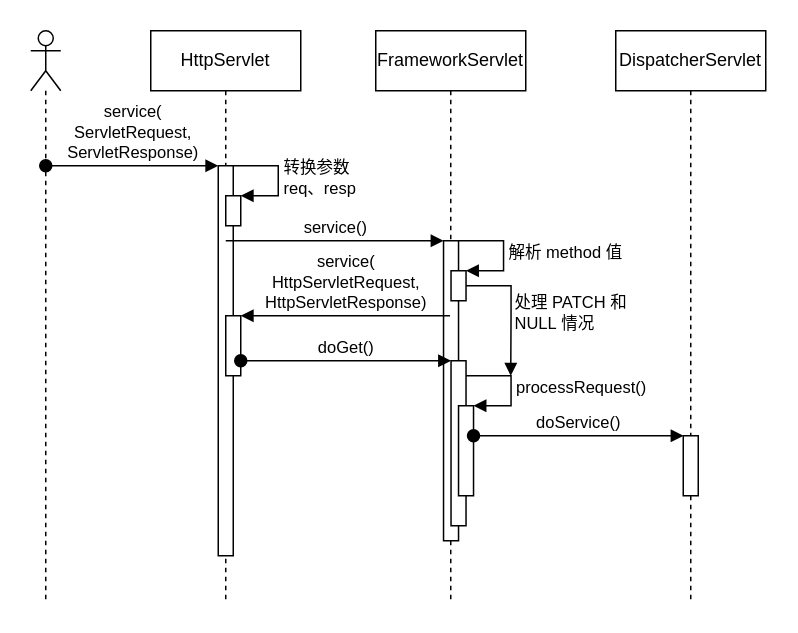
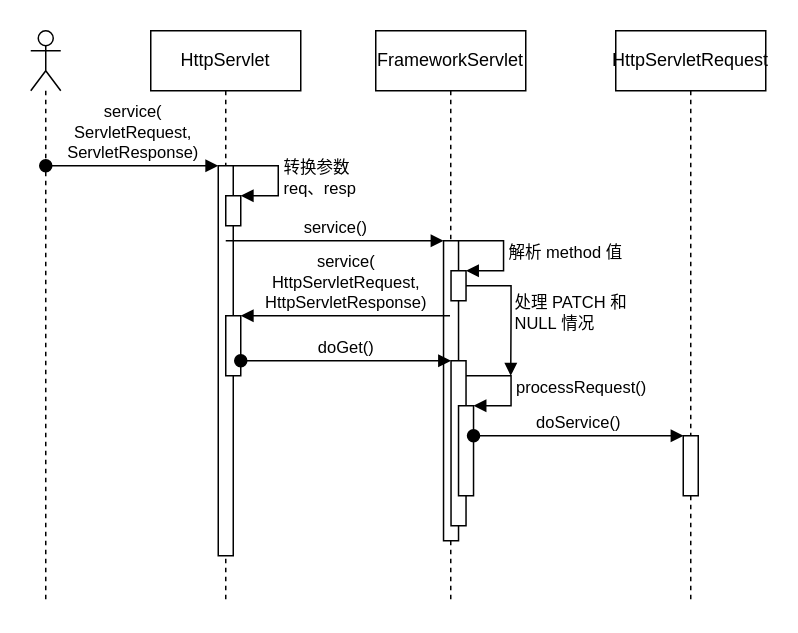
- <mxCell id="18" value="DispatcherServlet" style="shape=umlLifeline;perimeter=lifelinePerimeter;whiteSpace=wrap;html=1;container=1;collapsible=0;recursiveResize=0;outlineConnect=0;" vertex="1" parent="1"><mxGeometry x="410" y="20" width="100" height="380" as="geometry" /></mxCell>
+ <mxCell id="18" value="HttpServletRequest" style="shape=umlLifeline;perimeter=lifelinePerimeter;whiteSpace=wrap;html=1;container=1;collapsible=0;recursiveResize=0;outlineConnect=0;" vertex="1" parent="1"><mxGeometry x="410" y="20" width="100" height="380" as="geometry" /></mxCell>
